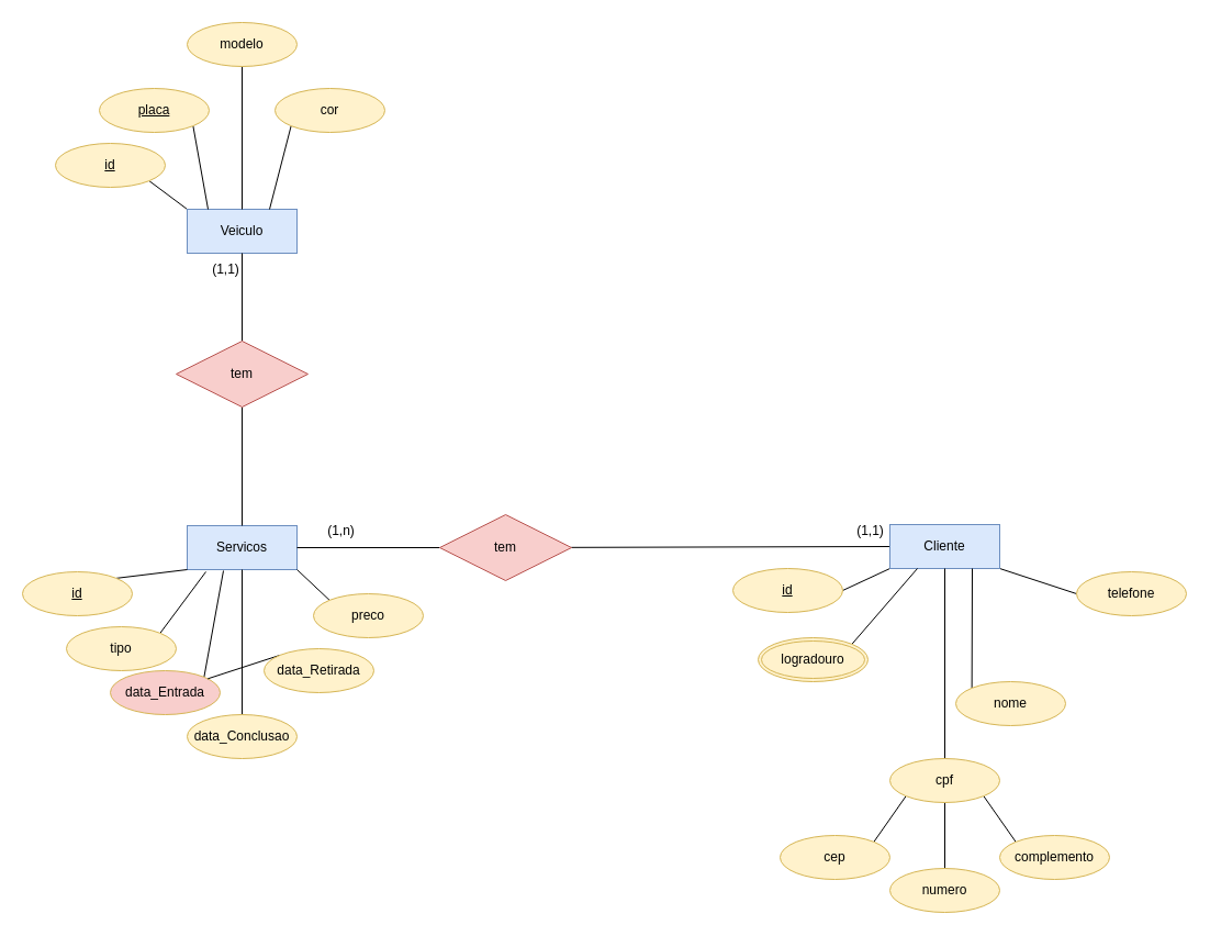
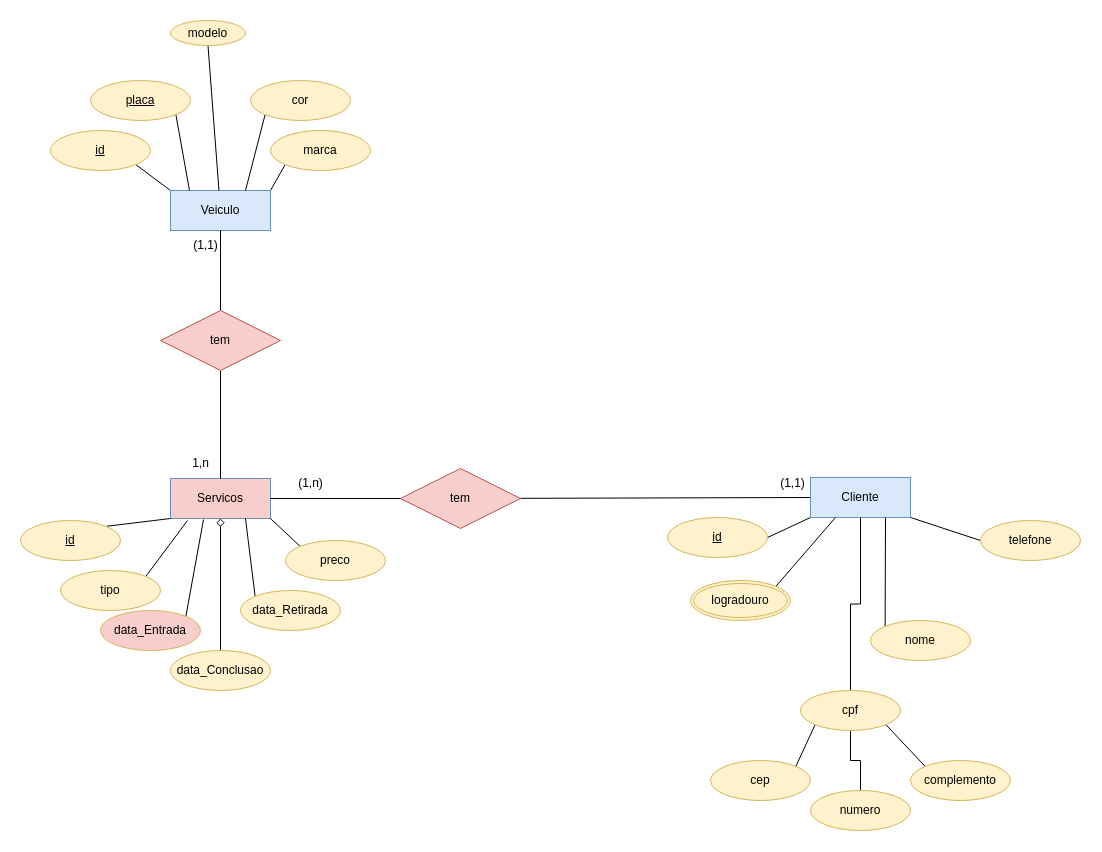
- <mxCell id="45" value="modelo" style="ellipse;whiteSpace=wrap;html=1;align=center;fillColor=#fff2cc;strokeColor=#d6b656;" parent="1" vertex="1"><mxGeometry x="170" y="20" width="100" height="40" as="geometry" /></mxCell>
+ <mxCell id="45" value="modelo" style="ellipse;whiteSpace=wrap;html=1;align=center;fillColor=#fff2cc;strokeColor=#d6b656;" parent="1" vertex="1"><mxGeometry x="170" y="20" width="75" height="25" as="geometry" /></mxCell>
+ <mxCell id="51" value="marca" style="ellipse;whiteSpace=wrap;html=1;align=center;fillColor=#fff2cc;strokeColor=#d6b656;" parent="1" vertex="1"><mxGeometry x="270" y="130" width="100" height="40" as="geometry" /></mxCell>
+ <mxCell id="39" style="rounded=0;orthogonalLoop=1;jettySize=auto;html=1;exitX=1;exitY=0;exitDx=0;exitDy=0;entryX=0;entryY=1;entryDx=0;entryDy=0;endArrow=none;endFill=0;" parent="1" source="40" target="51" edge="1"><mxGeometry relative="1" as="geometry" /></mxCell>
+ <mxCell id="53" value="1,n" style="text;html=1;align=center;verticalAlign=middle;resizable=0;points=[];autosize=1;strokeColor=none;fillColor=none;" parent="1" vertex="1"><mxGeometry x="180" y="448" width="40" height="30" as="geometry" /></mxCell>
- <mxCell id="2" value="Servicos" style="whiteSpace=wrap;html=1;align=center;fillColor=#dae8fc;strokeColor=#6c8ebf;" parent="1" vertex="1"><mxGeometry x="170" y="478" width="100" height="40" as="geometry" /></mxCell>
+ <mxCell id="2" value="Servicos" style="whiteSpace=wrap;html=1;align=center;fillColor=#f8cecc;strokeColor=#6c8ebf;" parent="1" vertex="1"><mxGeometry x="170" y="478" width="100" height="40" as="geometry" /></mxCell>
- <mxCell id="32" style="rounded=0;orthogonalLoop=1;jettySize=auto;html=1;exitX=0.5;exitY=0;exitDx=0;exitDy=0;entryX=0.5;entryY=1;entryDx=0;entryDy=0;endArrow=none;endFill=0;" parent="1" source="33" target="2" edge="1"><mxGeometry relative="1" as="geometry" /></mxCell>
+ <mxCell id="32" style="rounded=0;orthogonalLoop=1;jettySize=auto;html=1;exitX=0.5;exitY=0;exitDx=0;exitDy=0;entryX=0.5;entryY=1;entryDx=0;entryDy=0;endArrow=diamond;endFill=0;" parent="1" source="33" target="2" edge="1"><mxGeometry relative="1" as="geometry" /></mxCell>
- <mxCell id="34" style="rounded=0;orthogonalLoop=1;jettySize=auto;html=1;exitX=0;exitY=0;exitDx=0;exitDy=0;endArrow=none;endFill=0;" parent="1" source="35" target="31" edge="1"><mxGeometry relative="1" as="geometry" /></mxCell>
+ <mxCell id="34" style="rounded=0;orthogonalLoop=1;jettySize=auto;html=1;exitX=0;exitY=0;exitDx=0;exitDy=0;entryX=0.75;entryY=1;entryDx=0;entryDy=0;endArrow=none;endFill=0;" parent="1" source="35" target="2" edge="1"><mxGeometry relative="1" as="geometry" /></mxCell>
- <mxCell id="20" value="cpf" style="ellipse;whiteSpace=wrap;html=1;align=center;fillColor=#fff2cc;strokeColor=#d6b656;" parent="1" vertex="1"><mxGeometry x="810" y="690" width="100" height="40" as="geometry" /></mxCell>
+ <mxCell id="20" value="cpf" style="ellipse;whiteSpace=wrap;html=1;align=center;fillColor=#fff2cc;strokeColor=#d6b656;" parent="1" vertex="1"><mxGeometry x="800" y="690" width="100" height="40" as="geometry" /></mxCell>
